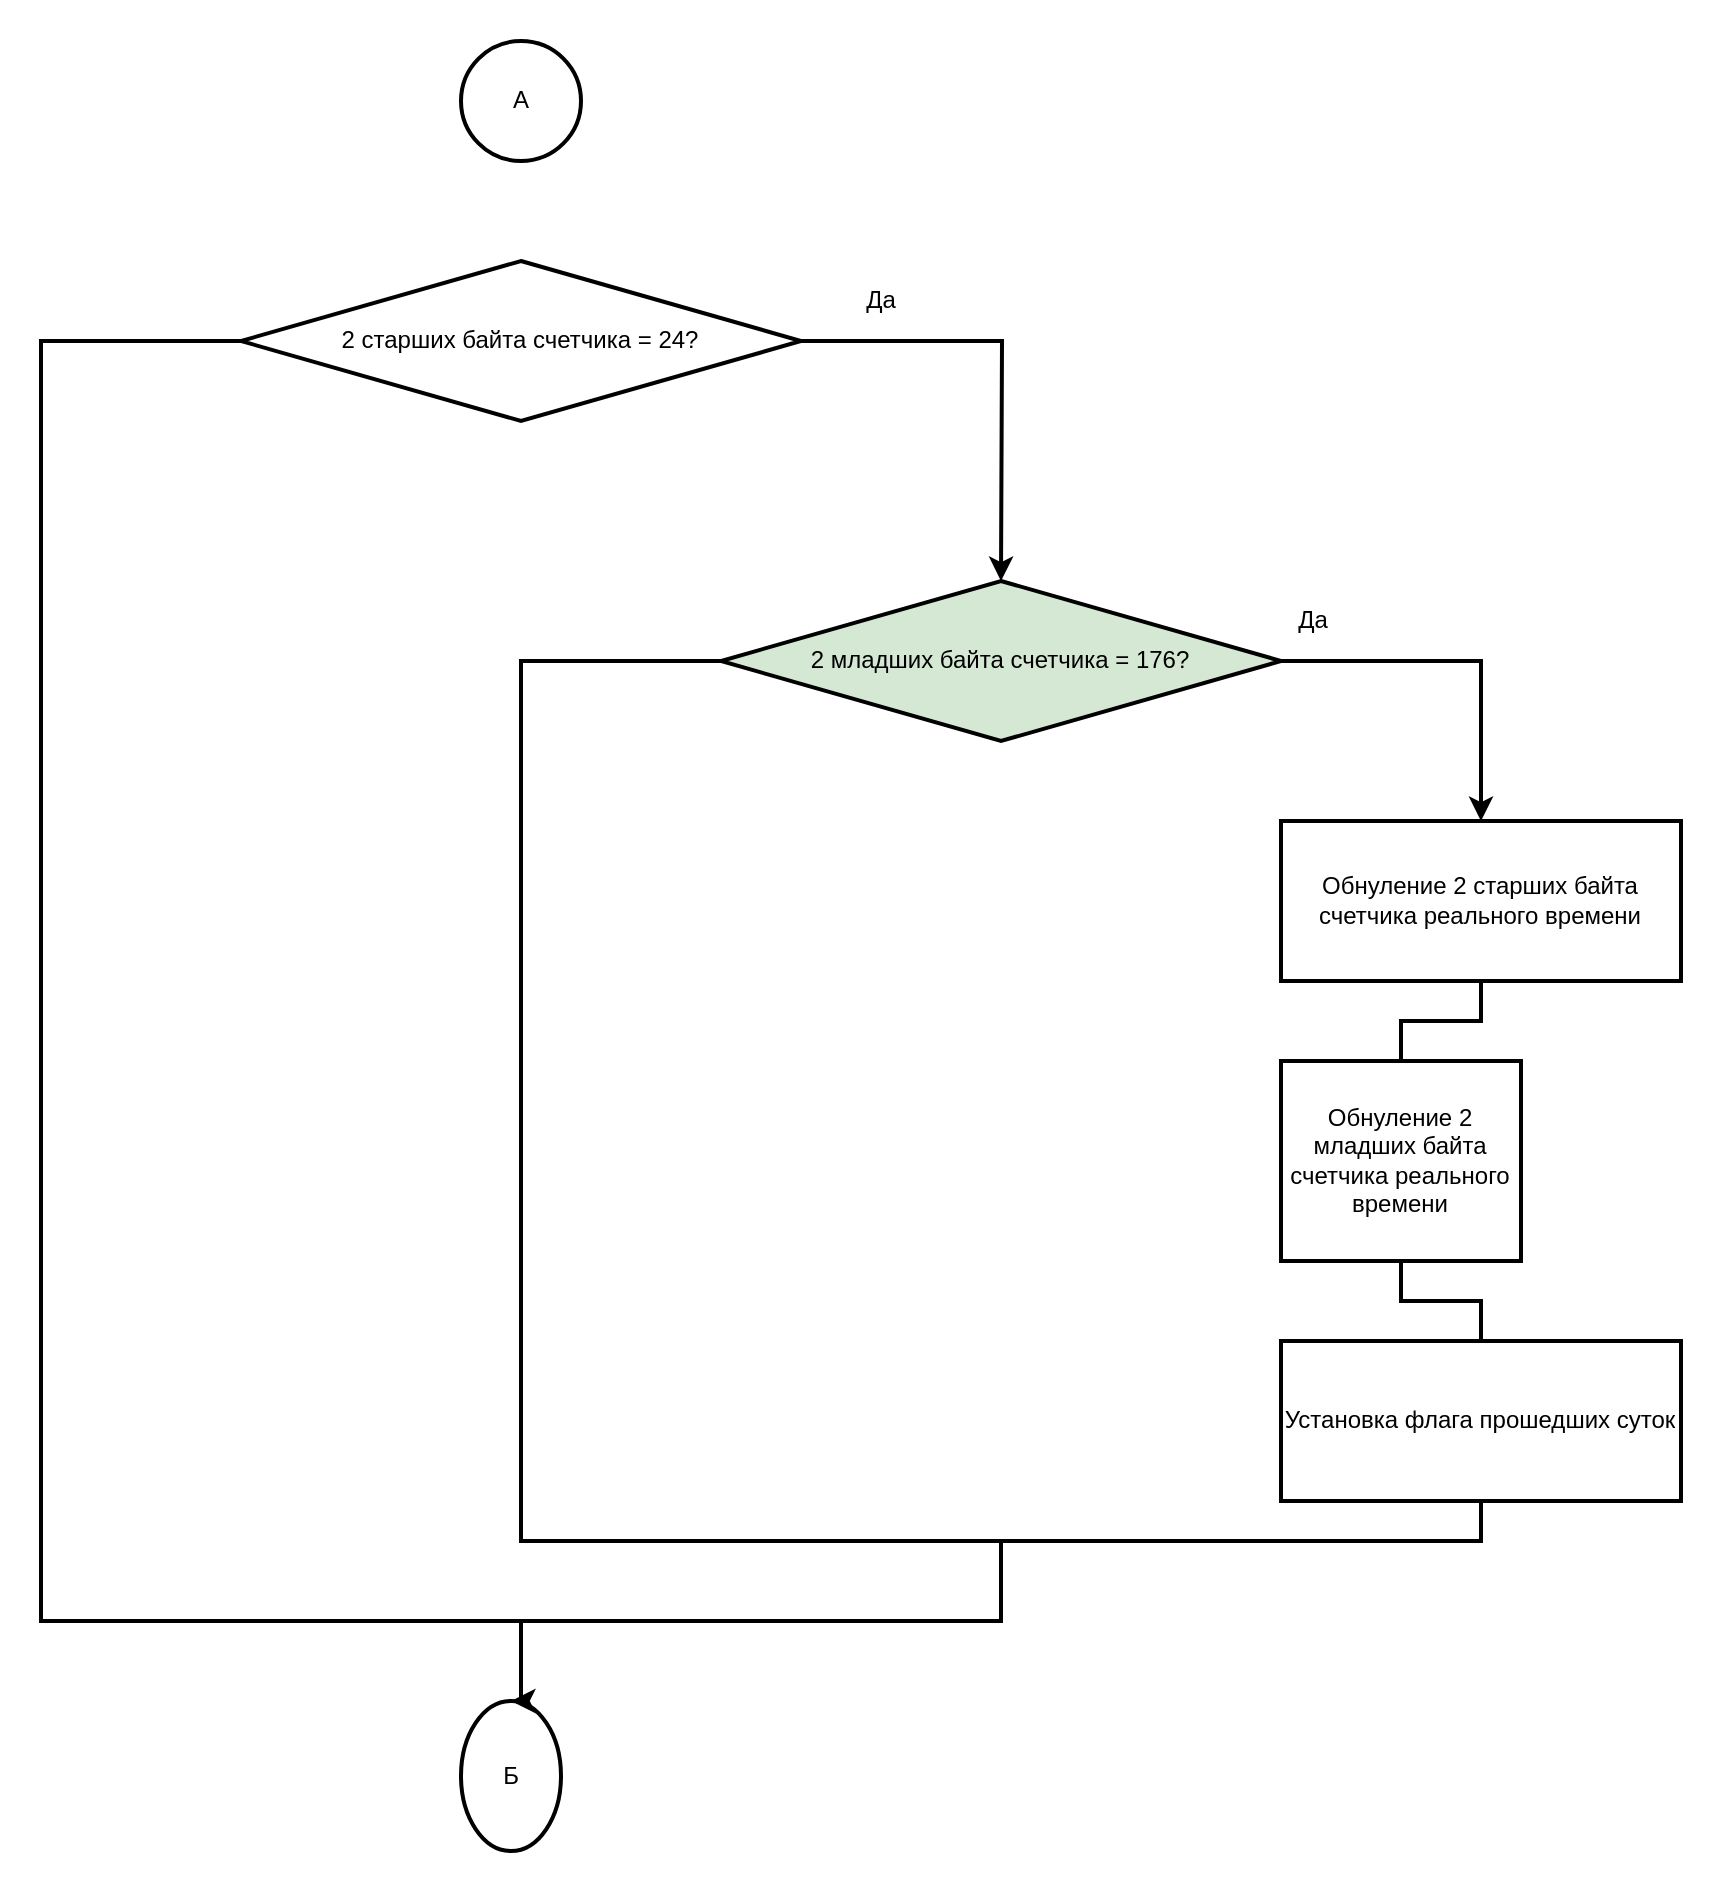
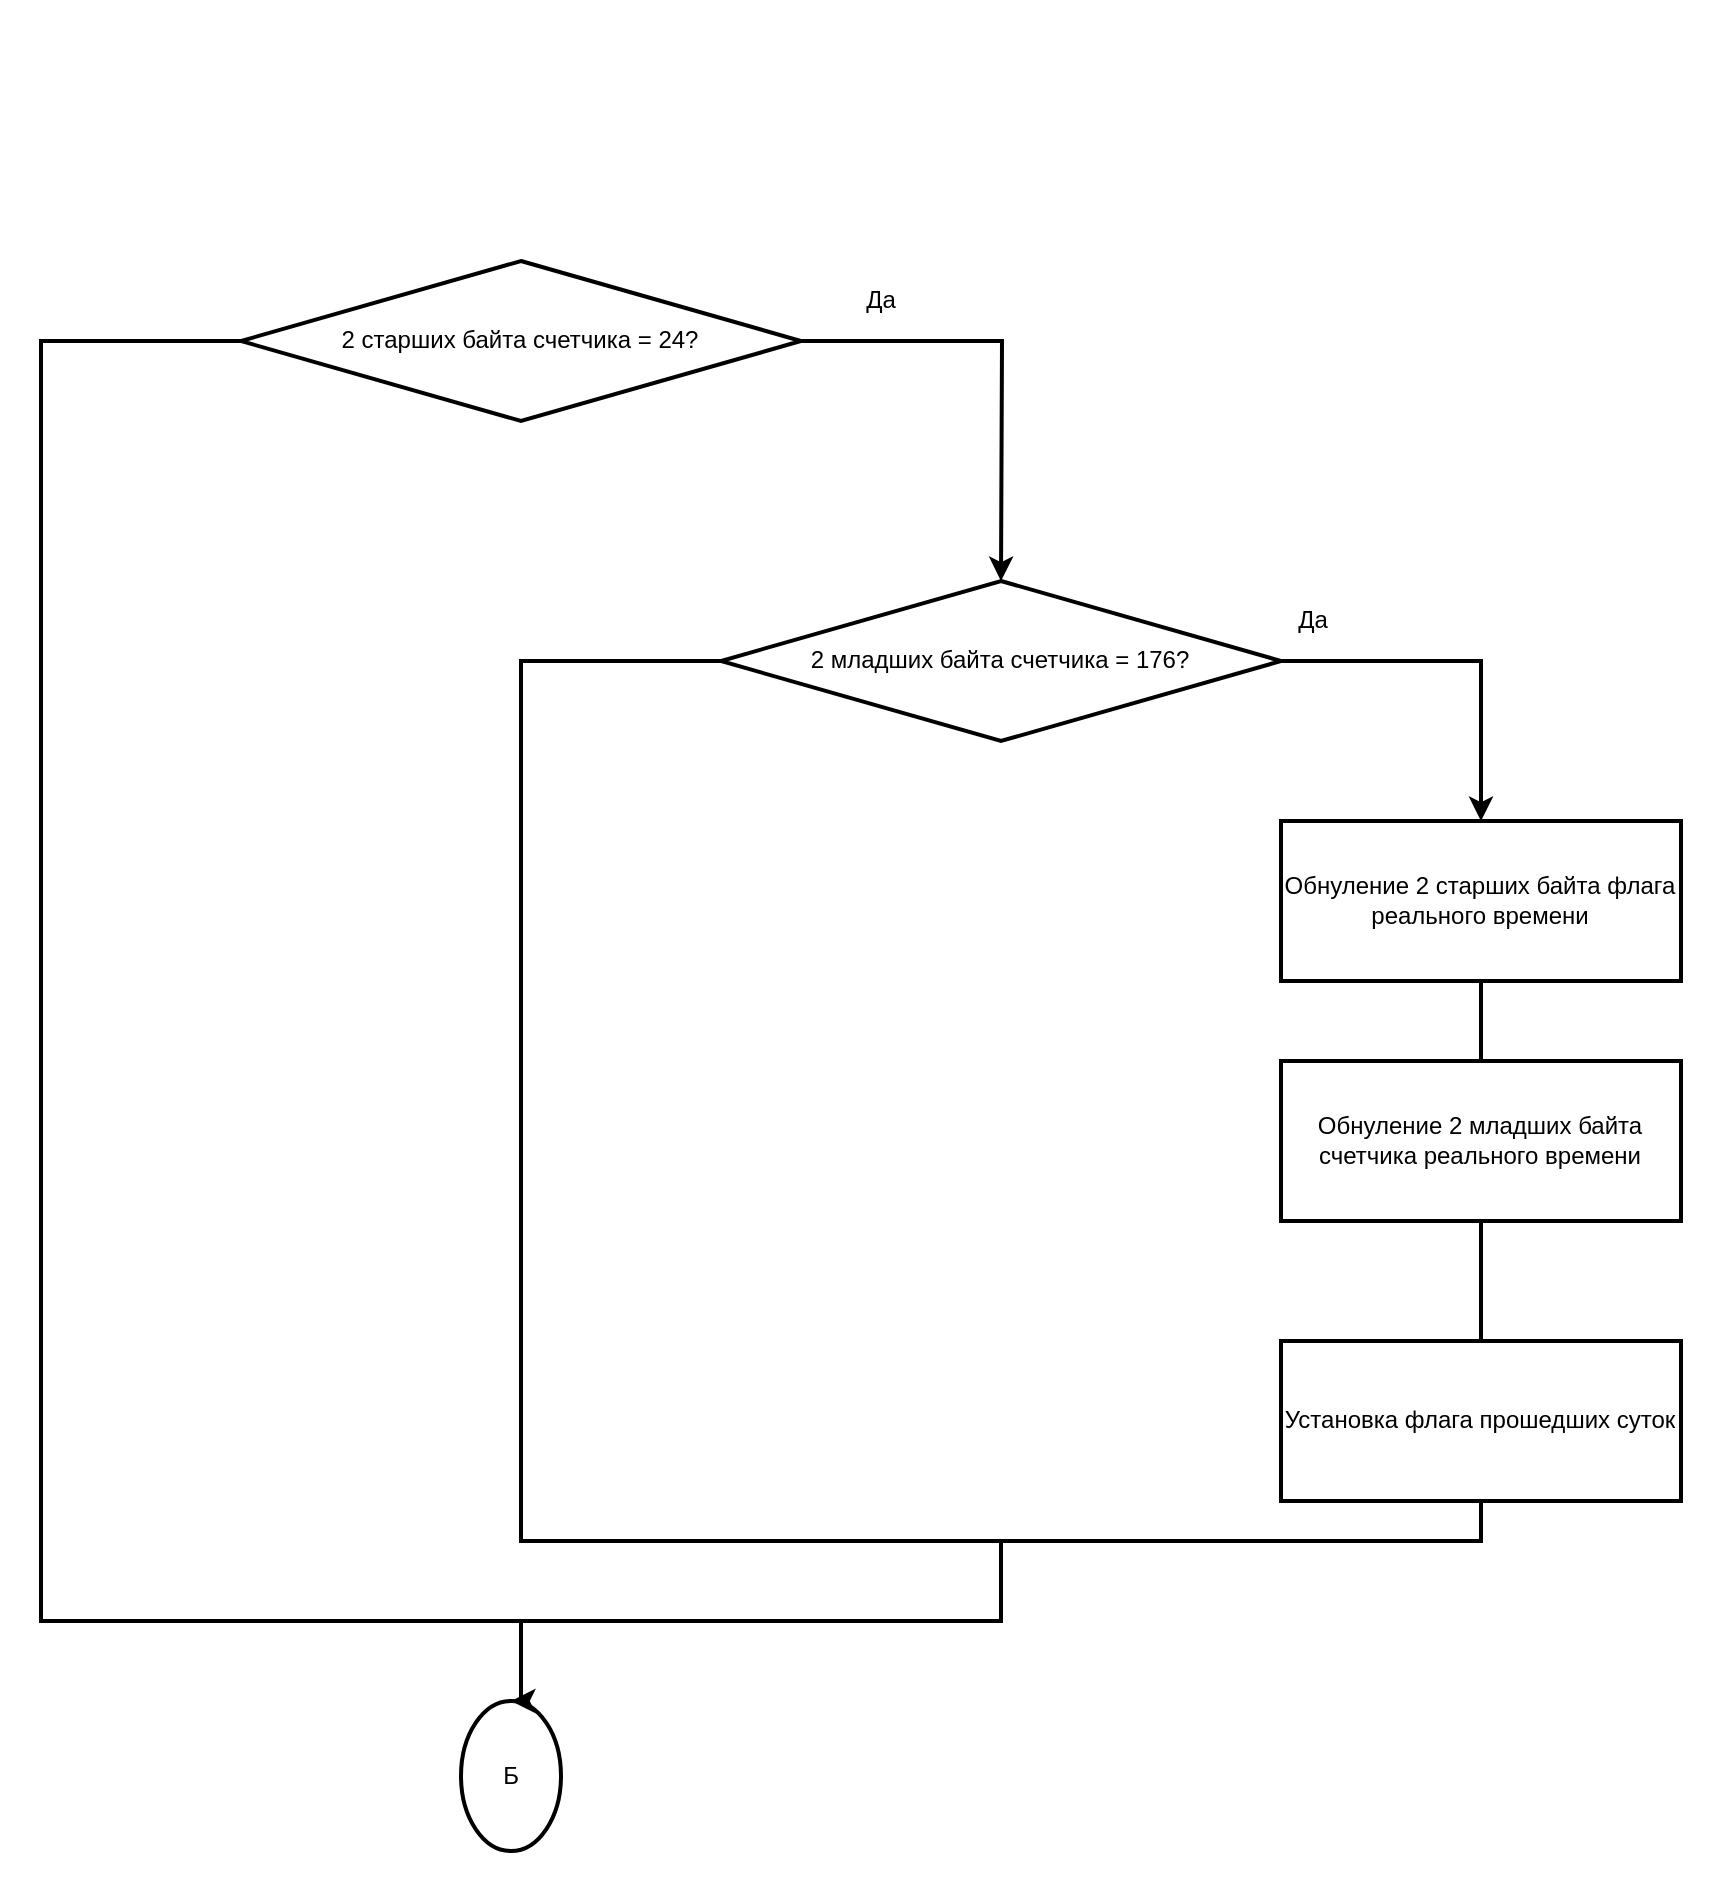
- <mxCell id="15" value="А" style="verticalLabelPosition=middle;verticalAlign=middle;html=1;shape=mxgraph.flowchart.on-page_reference;rounded=0;labelPosition=center;align=center;strokeWidth=2;" vertex="1" parent="1"><mxGeometry x="230" y="20" width="60" height="60" as="geometry" /></mxCell>
- <mxCell id="8" value="&lt;font style=&quot;font-size: 12px&quot;&gt;2 младших байта счетчика = 176?&lt;/font&gt;" style="rhombus;whiteSpace=wrap;html=1;rounded=0;arcSize=6;strokeWidth=2;fillColor=#d5e8d4;" vertex="1" parent="1"><mxGeometry x="360" y="290" width="280" height="80" as="geometry" /></mxCell>
+ <mxCell id="8" value="&lt;font style=&quot;font-size: 12px&quot;&gt;2 младших байта счетчика = 176?&lt;/font&gt;" style="rhombus;whiteSpace=wrap;html=1;rounded=0;arcSize=6;strokeWidth=2;" vertex="1" parent="1"><mxGeometry x="360" y="290" width="280" height="80" as="geometry" /></mxCell>
- <mxCell id="10" value="&lt;font style=&quot;font-size: 12px&quot;&gt;Обнуление 2 старших байта счетчика реального времени&lt;/font&gt;" style="whiteSpace=wrap;html=1;rounded=0;arcSize=6;strokeWidth=2;" vertex="1" parent="1"><mxGeometry x="640" y="410" width="200" height="80" as="geometry" /></mxCell>
+ <mxCell id="10" value="&lt;font style=&quot;font-size: 12px&quot;&gt;Обнуление 2 старших байта флага реального времени&lt;/font&gt;" style="whiteSpace=wrap;html=1;rounded=0;arcSize=6;strokeWidth=2;" vertex="1" parent="1"><mxGeometry x="640" y="410" width="200" height="80" as="geometry" /></mxCell>
- <mxCell id="12" value="&lt;font style=&quot;font-size: 12px&quot;&gt;Обнуление 2 младших байта счетчика реального времени&lt;/font&gt;" style="whiteSpace=wrap;html=1;rounded=0;arcSize=6;strokeWidth=2;" vertex="1" parent="1"><mxGeometry x="640" y="530" width="120" height="100" as="geometry" /></mxCell>
+ <mxCell id="12" value="&lt;font style=&quot;font-size: 12px&quot;&gt;Обнуление 2 младших байта счетчика реального времени&lt;/font&gt;" style="whiteSpace=wrap;html=1;rounded=0;arcSize=6;strokeWidth=2;" vertex="1" parent="1"><mxGeometry x="640" y="530" width="200" height="80" as="geometry" /></mxCell>
